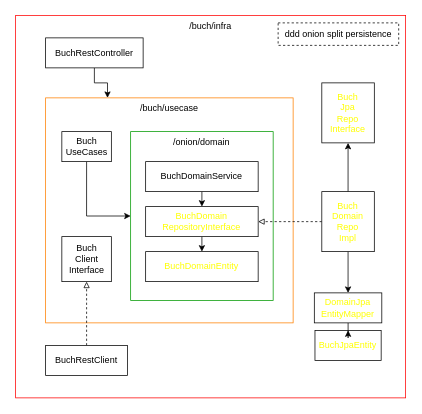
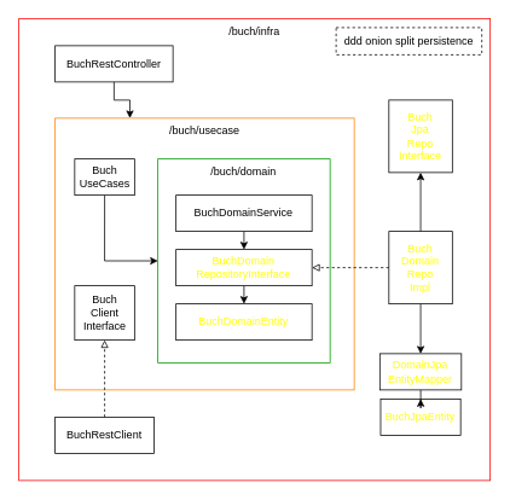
- <mxCell id="4" value="/onion/domain" style="rounded=0;whiteSpace=wrap;html=1;labelPosition=center;verticalLabelPosition=middle;align=center;verticalAlign=top;strokeColor=#009900;fillColor=none;fillStyle=hatch;" parent="1" vertex="1"><mxGeometry x="173.37" y="175" width="190" height="225" as="geometry" /></mxCell>
+ <mxCell id="4" value="/buch/domain" style="rounded=0;whiteSpace=wrap;html=1;labelPosition=center;verticalLabelPosition=middle;align=center;verticalAlign=top;strokeColor=#009900;fillColor=none;fillStyle=hatch;" parent="1" vertex="1"><mxGeometry x="173.37" y="175" width="190" height="225" as="geometry" /></mxCell>
